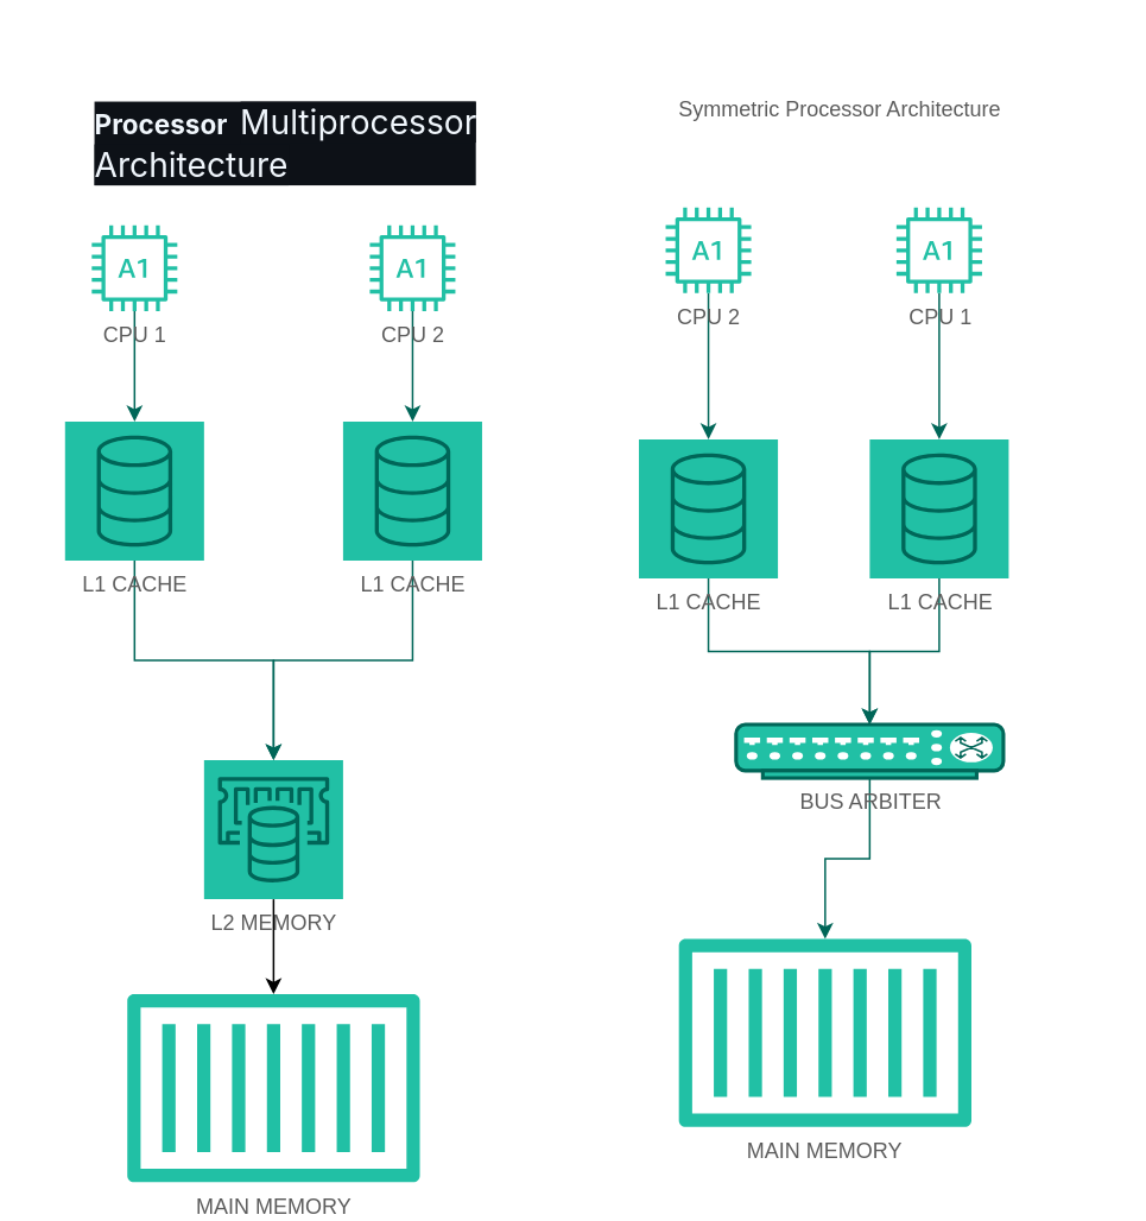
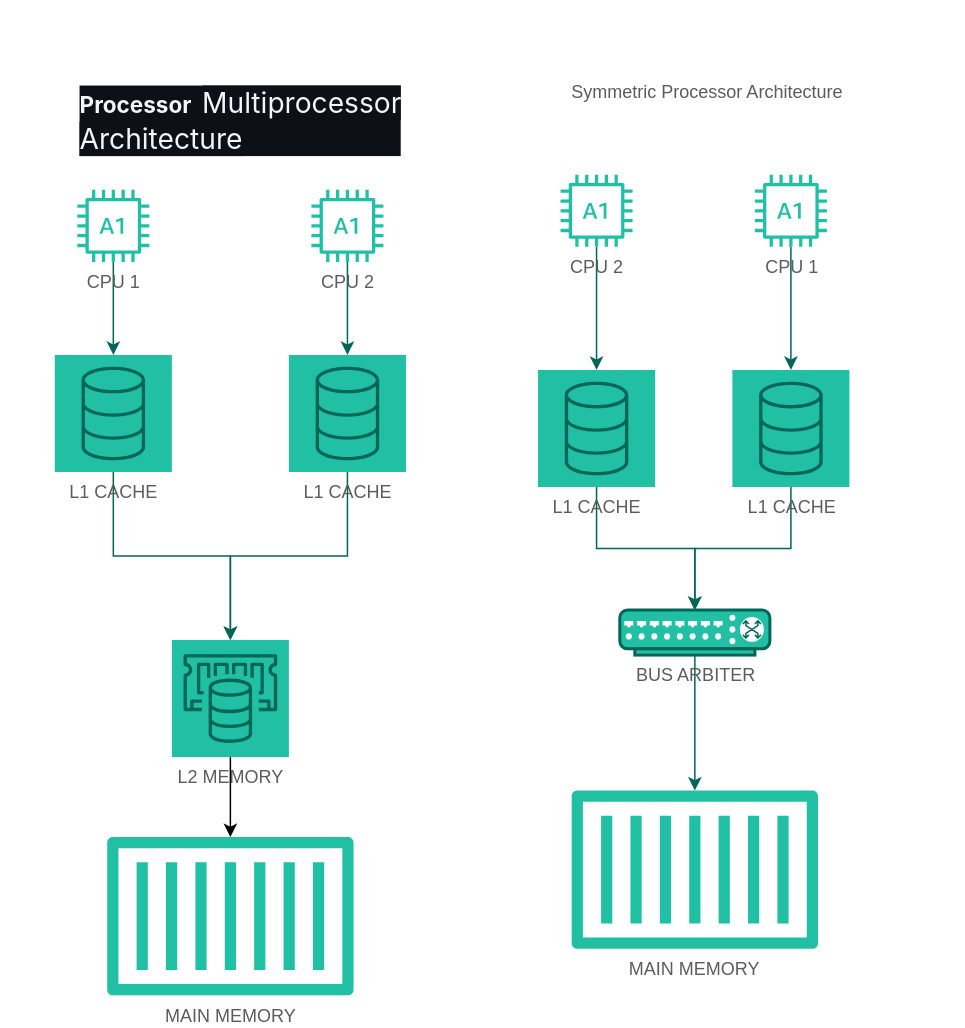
- <mxCell id="5" value="BUS ARBITER" style="verticalAlign=top;verticalLabelPosition=bottom;labelPosition=center;align=center;html=1;outlineConnect=0;gradientDirection=north;strokeWidth=2;shape=mxgraph.networks.switch;labelBackgroundColor=none;fillColor=#21C0A5;strokeColor=#006658;fontColor=#5C5C5C;" parent="1" vertex="1"><mxGeometry x="396.5" y="390" width="150" height="30" as="geometry" /></mxCell>
+ <mxCell id="5" value="BUS ARBITER" style="verticalAlign=top;verticalLabelPosition=bottom;labelPosition=center;align=center;html=1;outlineConnect=0;gradientDirection=north;strokeWidth=2;shape=mxgraph.networks.switch;labelBackgroundColor=none;fillColor=#21C0A5;strokeColor=#006658;fontColor=#5C5C5C;" parent="1" vertex="1"><mxGeometry x="396.5" y="390" width="100" height="30" as="geometry" /></mxCell>
